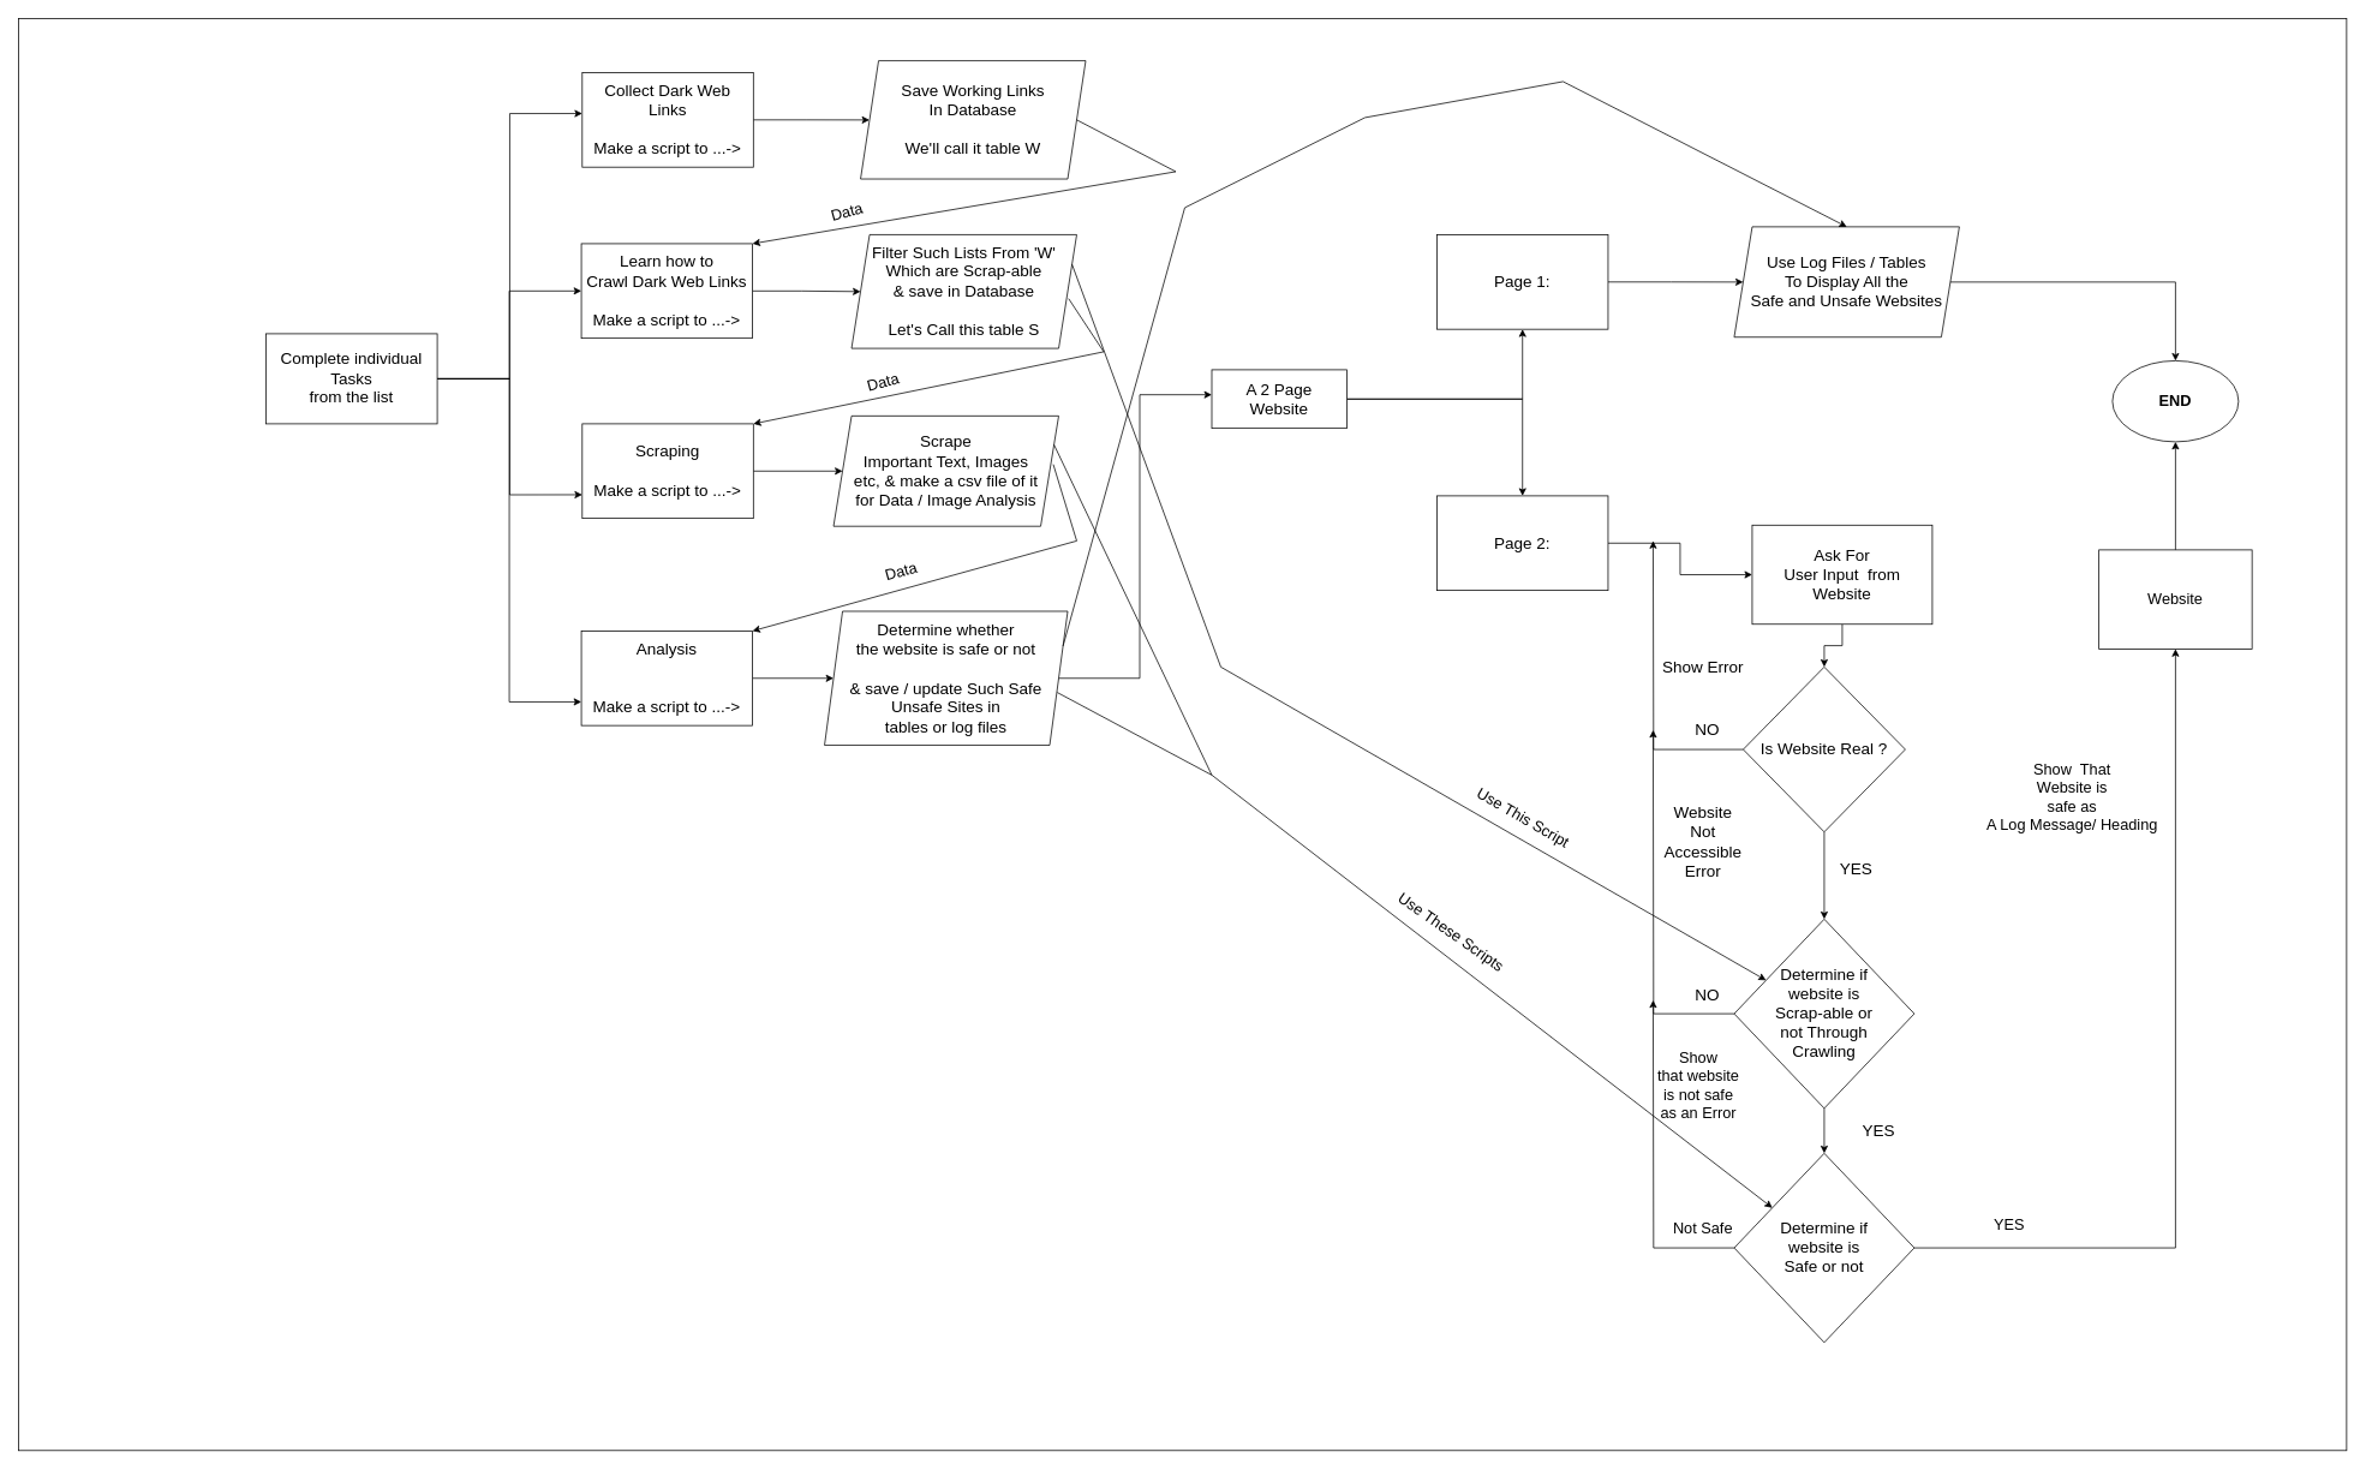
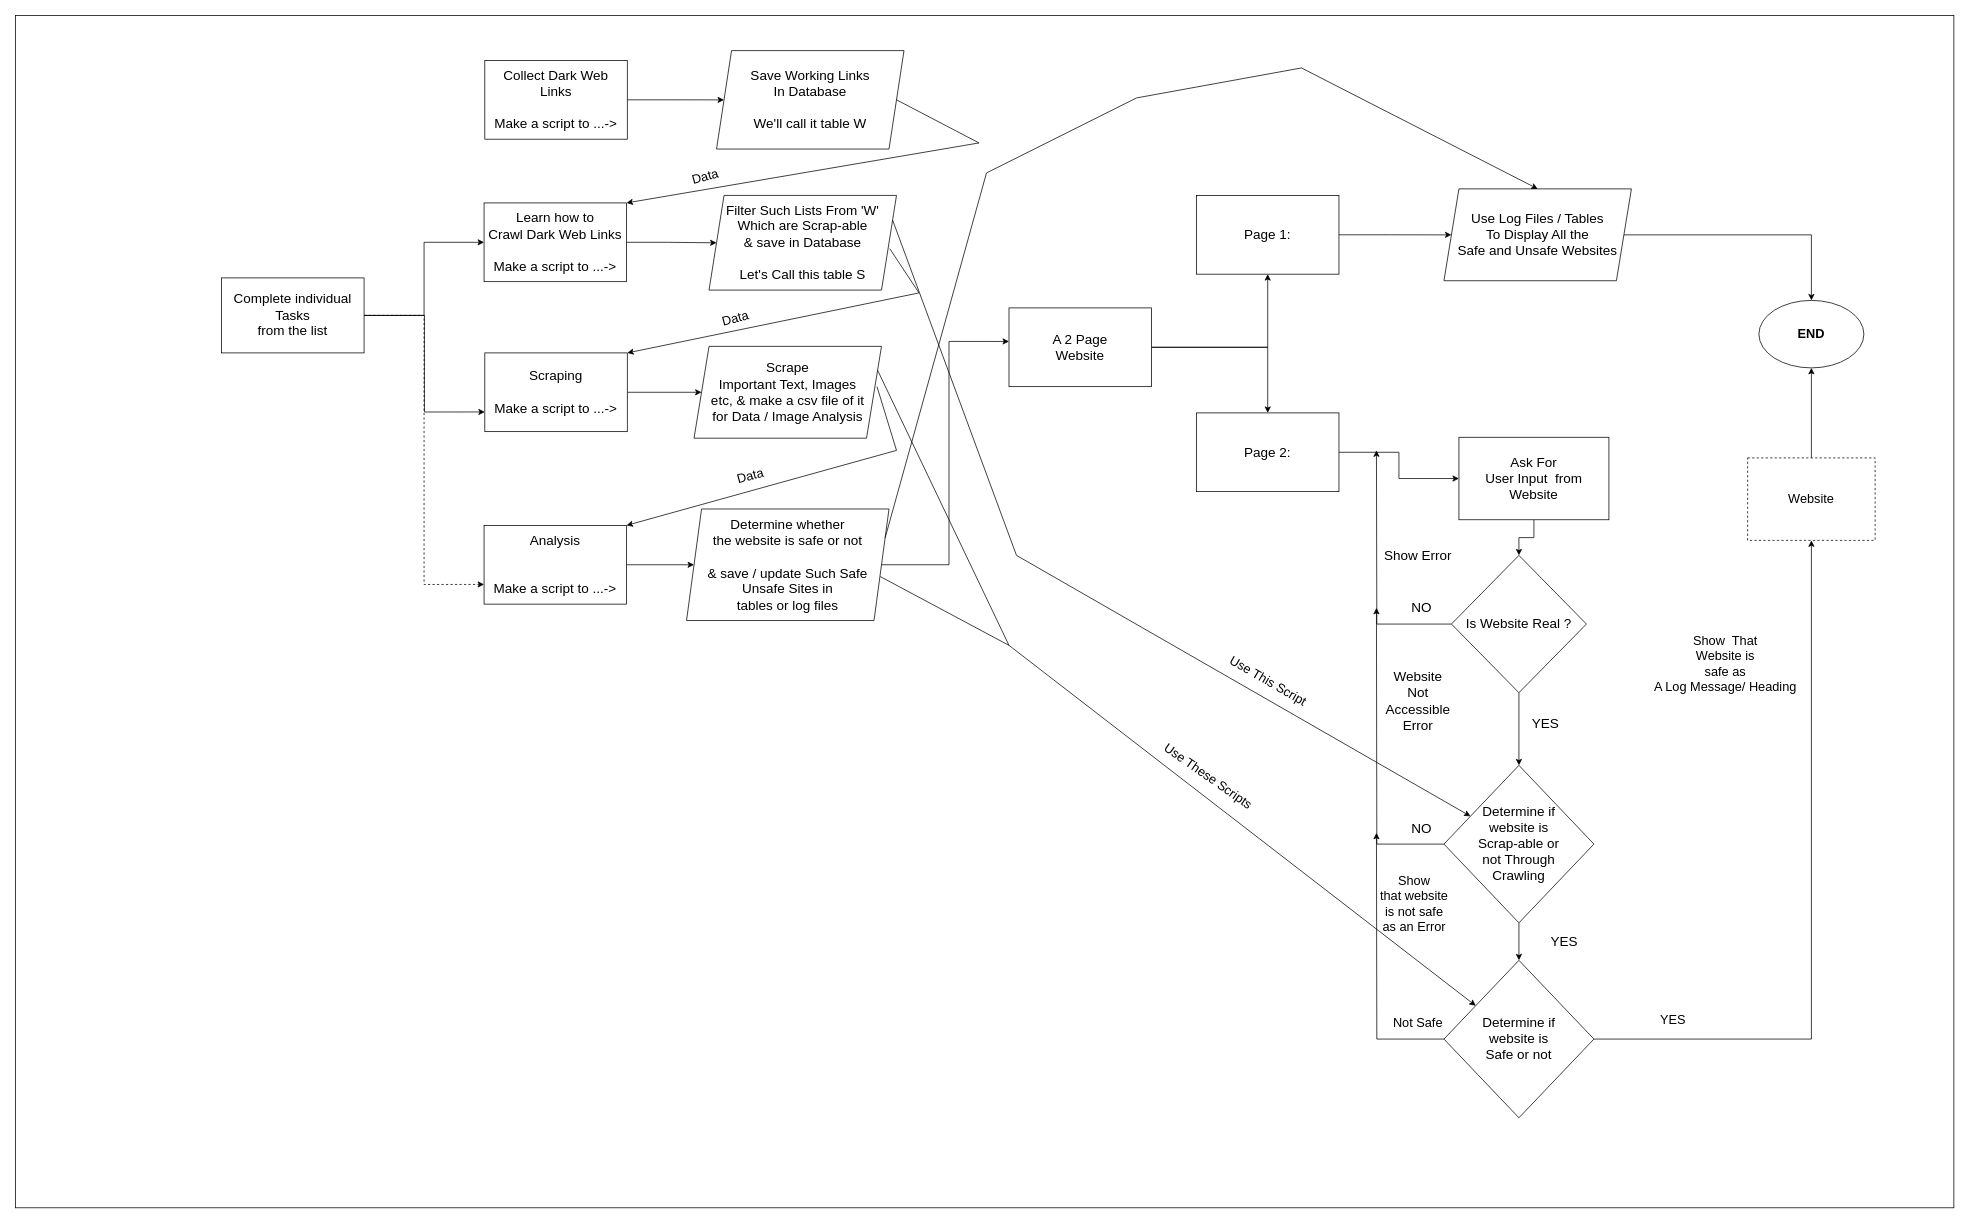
- <mxCell id="6" style="edgeStyle=orthogonalEdgeStyle;rounded=0;orthogonalLoop=1;jettySize=auto;html=1;entryX=0;entryY=0.433;entryDx=0;entryDy=0;entryPerimeter=0;fontSize=18;" edge="1" parent="1" source="10" target="5"><mxGeometry relative="1" as="geometry" /></mxCell>
- <mxCell id="26" value="&lt;div&gt;A 2 Page&lt;br&gt;&lt;/div&gt;&lt;div&gt;Website&lt;/div&gt;" style="rounded=0;whiteSpace=wrap;html=1;fontSize=18;" vertex="1" parent="1"><mxGeometry x="1345" y="410" width="150" height="65" as="geometry" /></mxCell>
+ <mxCell id="26" value="&lt;div&gt;A 2 Page&lt;br&gt;&lt;/div&gt;&lt;div&gt;Website&lt;/div&gt;" style="rounded=0;whiteSpace=wrap;html=1;fontSize=18;" vertex="1" parent="1"><mxGeometry x="1345" y="410" width="190" height="105" as="geometry" /></mxCell>
- <mxCell id="64" value="Website" style="rounded=0;whiteSpace=wrap;html=1;fontSize=17;" vertex="1" parent="1"><mxGeometry x="2330" y="610" width="170" height="110" as="geometry" /></mxCell>
+ <mxCell id="64" value="Website" style="rounded=0;whiteSpace=wrap;html=1;fontSize=17;dashed=1;" vertex="1" parent="1"><mxGeometry x="2330" y="610" width="170" height="110" as="geometry" /></mxCell>
- <mxCell id="9" style="edgeStyle=orthogonalEdgeStyle;rounded=0;orthogonalLoop=1;jettySize=auto;html=1;entryX=0;entryY=0.75;entryDx=0;entryDy=0;fontSize=18;" edge="1" parent="1" source="10" target="20"><mxGeometry relative="1" as="geometry" /></mxCell>
+ <mxCell id="9" style="edgeStyle=orthogonalEdgeStyle;rounded=0;orthogonalLoop=1;jettySize=auto;html=1;entryX=0;entryY=0.75;entryDx=0;entryDy=0;fontSize=18;dashed=1;" edge="1" parent="1" source="10" target="20"><mxGeometry relative="1" as="geometry" /></mxCell>
